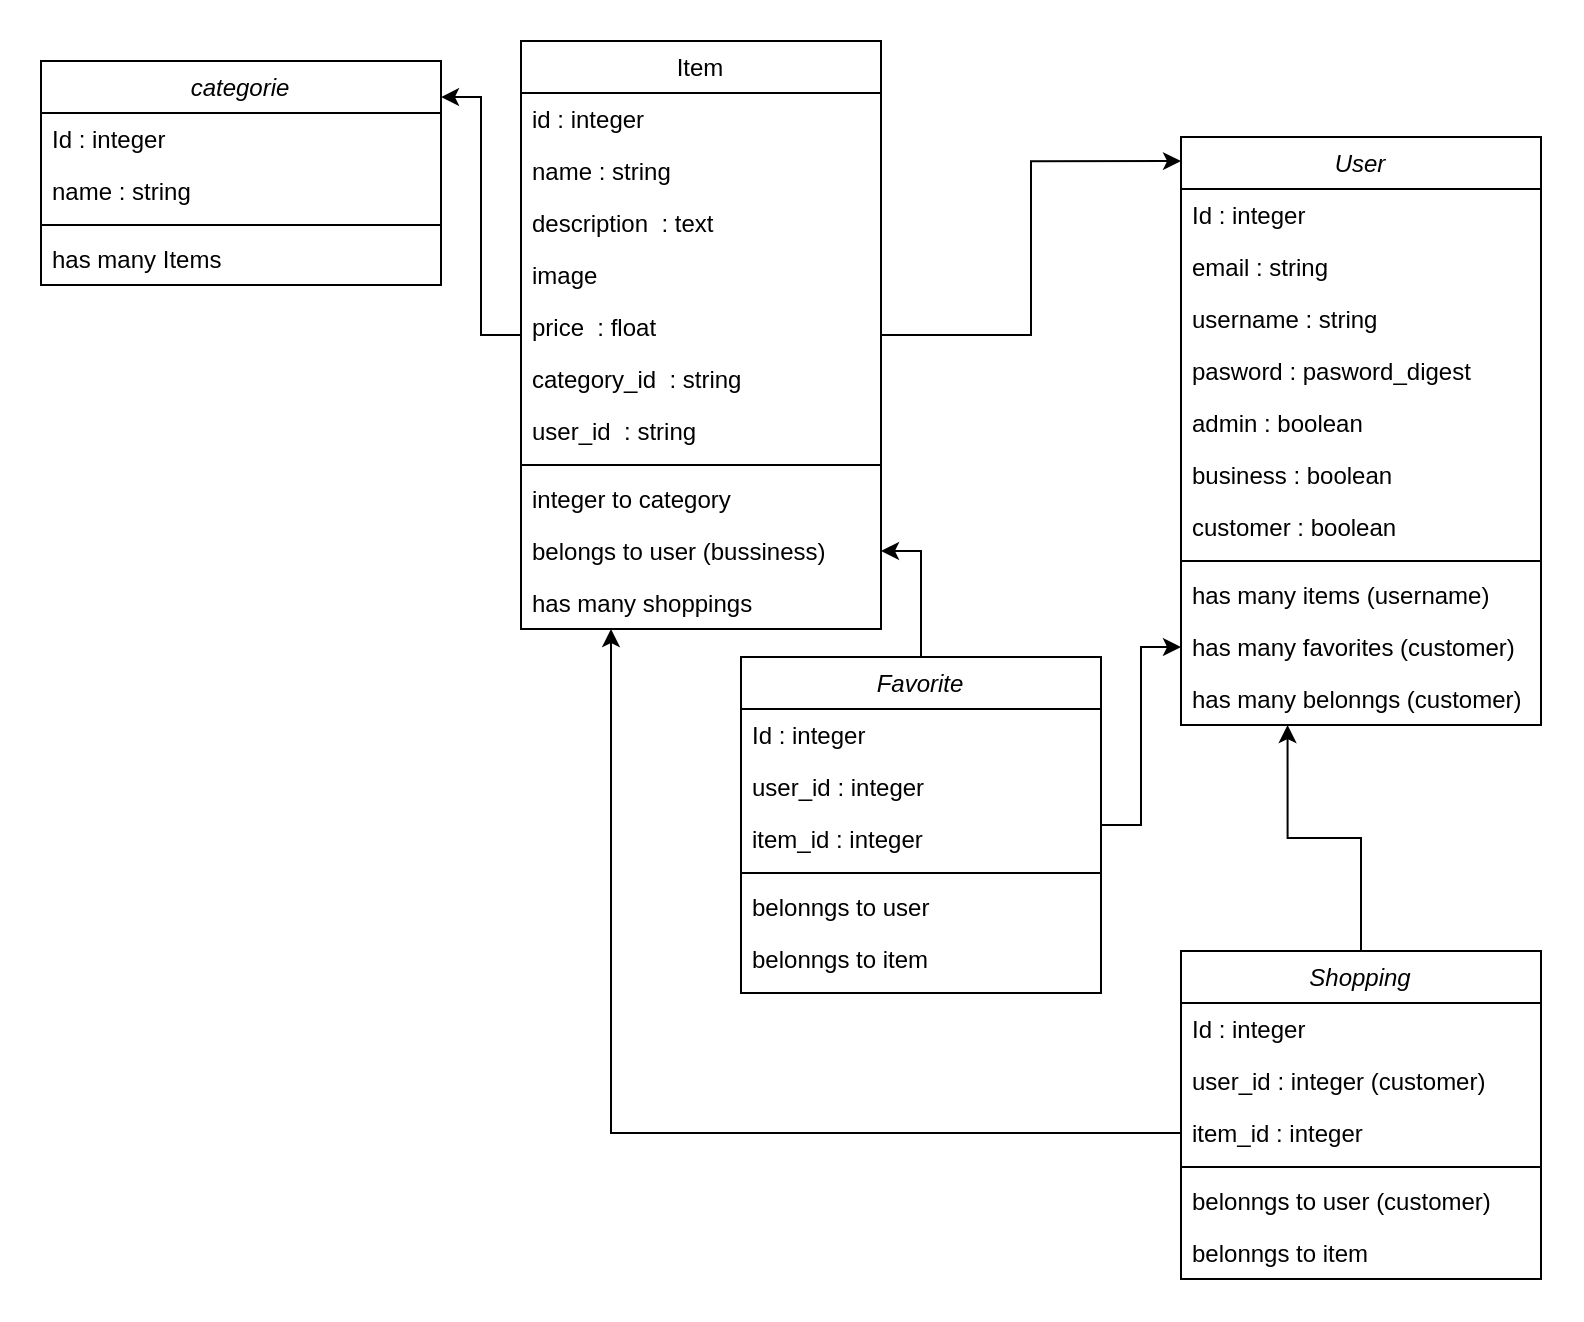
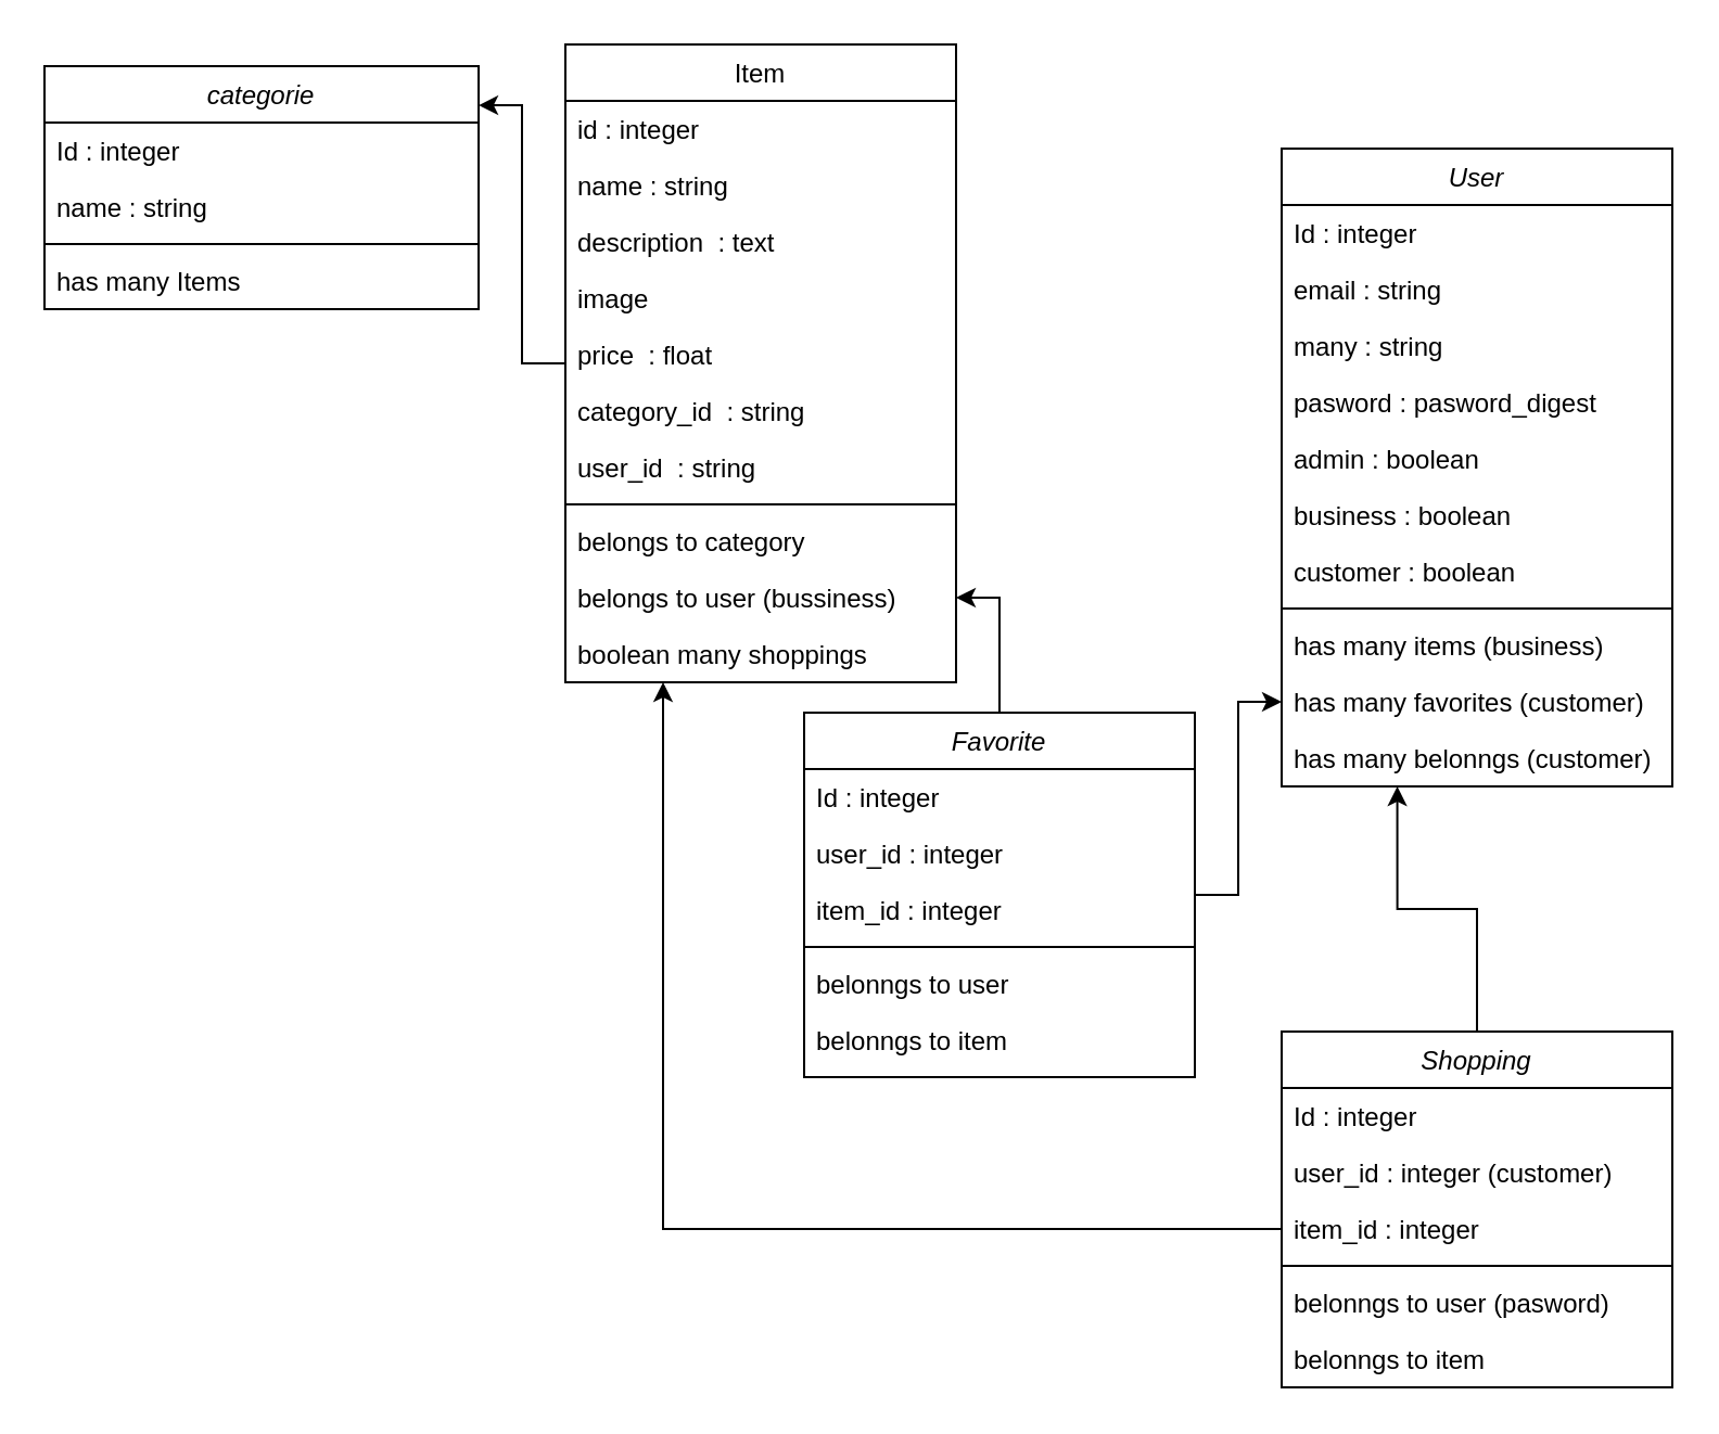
- <mxCell id="14" style="edgeStyle=orthogonalEdgeStyle;rounded=0;orthogonalLoop=1;jettySize=auto;html=1;entryX=0;entryY=0.041;entryDx=0;entryDy=0;entryPerimeter=0;" parent="1" source="16" target="2" edge="1"><mxGeometry relative="1" as="geometry" /></mxCell>
- <mxCell id="5" value="username : string" style="text;align=left;verticalAlign=top;spacingLeft=4;spacingRight=4;overflow=hidden;rotatable=0;points=[[0,0.5],[1,0.5]];portConstraint=eastwest;" parent="2" vertex="1"><mxGeometry y="78" width="180" height="26" as="geometry" /></mxCell>
+ <mxCell id="5" value="many : string" style="text;align=left;verticalAlign=top;spacingLeft=4;spacingRight=4;overflow=hidden;rotatable=0;points=[[0,0.5],[1,0.5]];portConstraint=eastwest;" parent="2" vertex="1"><mxGeometry y="78" width="180" height="26" as="geometry" /></mxCell>
- <mxCell id="25" value="integer to category" style="text;align=left;verticalAlign=top;spacingLeft=4;spacingRight=4;overflow=hidden;rotatable=0;points=[[0,0.5],[1,0.5]];portConstraint=eastwest;" parent="16" vertex="1"><mxGeometry y="216" width="180" height="26" as="geometry" /></mxCell>
+ <mxCell id="25" value="belongs to category" style="text;align=left;verticalAlign=top;spacingLeft=4;spacingRight=4;overflow=hidden;rotatable=0;points=[[0,0.5],[1,0.5]];portConstraint=eastwest;" parent="16" vertex="1"><mxGeometry y="216" width="180" height="26" as="geometry" /></mxCell>
- <mxCell id="11" value="has many items (username)" style="text;align=left;verticalAlign=top;spacingLeft=4;spacingRight=4;overflow=hidden;rotatable=0;points=[[0,0.5],[1,0.5]];portConstraint=eastwest;" parent="2" vertex="1"><mxGeometry y="216" width="180" height="26" as="geometry" /></mxCell>
+ <mxCell id="11" value="has many items (business)" style="text;align=left;verticalAlign=top;spacingLeft=4;spacingRight=4;overflow=hidden;rotatable=0;points=[[0,0.5],[1,0.5]];portConstraint=eastwest;" parent="2" vertex="1"><mxGeometry y="216" width="180" height="26" as="geometry" /></mxCell>
- <mxCell id="27" value="has many shoppings" style="text;align=left;verticalAlign=top;spacingLeft=4;spacingRight=4;overflow=hidden;rotatable=0;points=[[0,0.5],[1,0.5]];portConstraint=eastwest;" parent="16" vertex="1"><mxGeometry y="268" width="180" height="26" as="geometry" /></mxCell>
+ <mxCell id="27" value="boolean many shoppings" style="text;align=left;verticalAlign=top;spacingLeft=4;spacingRight=4;overflow=hidden;rotatable=0;points=[[0,0.5],[1,0.5]];portConstraint=eastwest;" parent="16" vertex="1"><mxGeometry y="268" width="180" height="26" as="geometry" /></mxCell>
- <mxCell id="48" value="belonngs to user (customer)" style="text;align=left;verticalAlign=top;spacingLeft=4;spacingRight=4;overflow=hidden;rotatable=0;points=[[0,0.5],[1,0.5]];portConstraint=eastwest;" parent="43" vertex="1"><mxGeometry y="112" width="180" height="26" as="geometry" /></mxCell>
+ <mxCell id="48" value="belonngs to user (pasword)" style="text;align=left;verticalAlign=top;spacingLeft=4;spacingRight=4;overflow=hidden;rotatable=0;points=[[0,0.5],[1,0.5]];portConstraint=eastwest;" parent="43" vertex="1"><mxGeometry y="112" width="180" height="26" as="geometry" /></mxCell>
